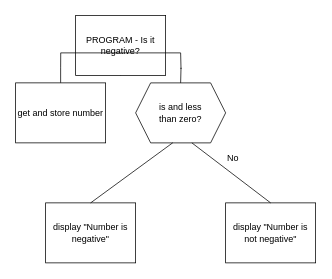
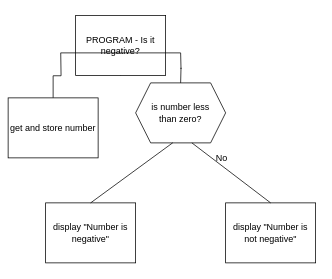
- <mxCell id="5" value="get and store number" style="rounded=0;whiteSpace=wrap;html=1;" parent="1" vertex="1"><mxGeometry x="20" y="110" width="120" height="80" as="geometry" /></mxCell>
+ <mxCell id="5" value="get and store number" style="rounded=0;whiteSpace=wrap;html=1;" parent="1" vertex="1"><mxGeometry x="10" y="130" width="120" height="80" as="geometry" /></mxCell>
- <mxCell id="11" value="is and less than zero?" style="text;html=1;strokeColor=none;fillColor=none;align=center;verticalAlign=middle;whiteSpace=wrap;rounded=0;" parent="1" vertex="1"><mxGeometry x="200" y="120" width="80" height="60" as="geometry" /></mxCell>
+ <mxCell id="11" value="is number less than zero?" style="text;html=1;strokeColor=none;fillColor=none;align=center;verticalAlign=middle;whiteSpace=wrap;rounded=0;" parent="1" vertex="1"><mxGeometry x="200" y="120" width="80" height="60" as="geometry" /></mxCell>
- <mxCell id="14" value="No" style="text;html=1;strokeColor=none;fillColor=none;align=center;verticalAlign=middle;whiteSpace=wrap;rounded=0;" parent="1" vertex="1"><mxGeometry x="290" y="200" width="40" height="20" as="geometry" /></mxCell>
+ <mxCell id="14" value="No" style="text;html=1;strokeColor=none;fillColor=none;align=center;verticalAlign=middle;whiteSpace=wrap;rounded=0;" parent="1" vertex="1"><mxGeometry x="275" y="200" width="40" height="20" as="geometry" /></mxCell>
